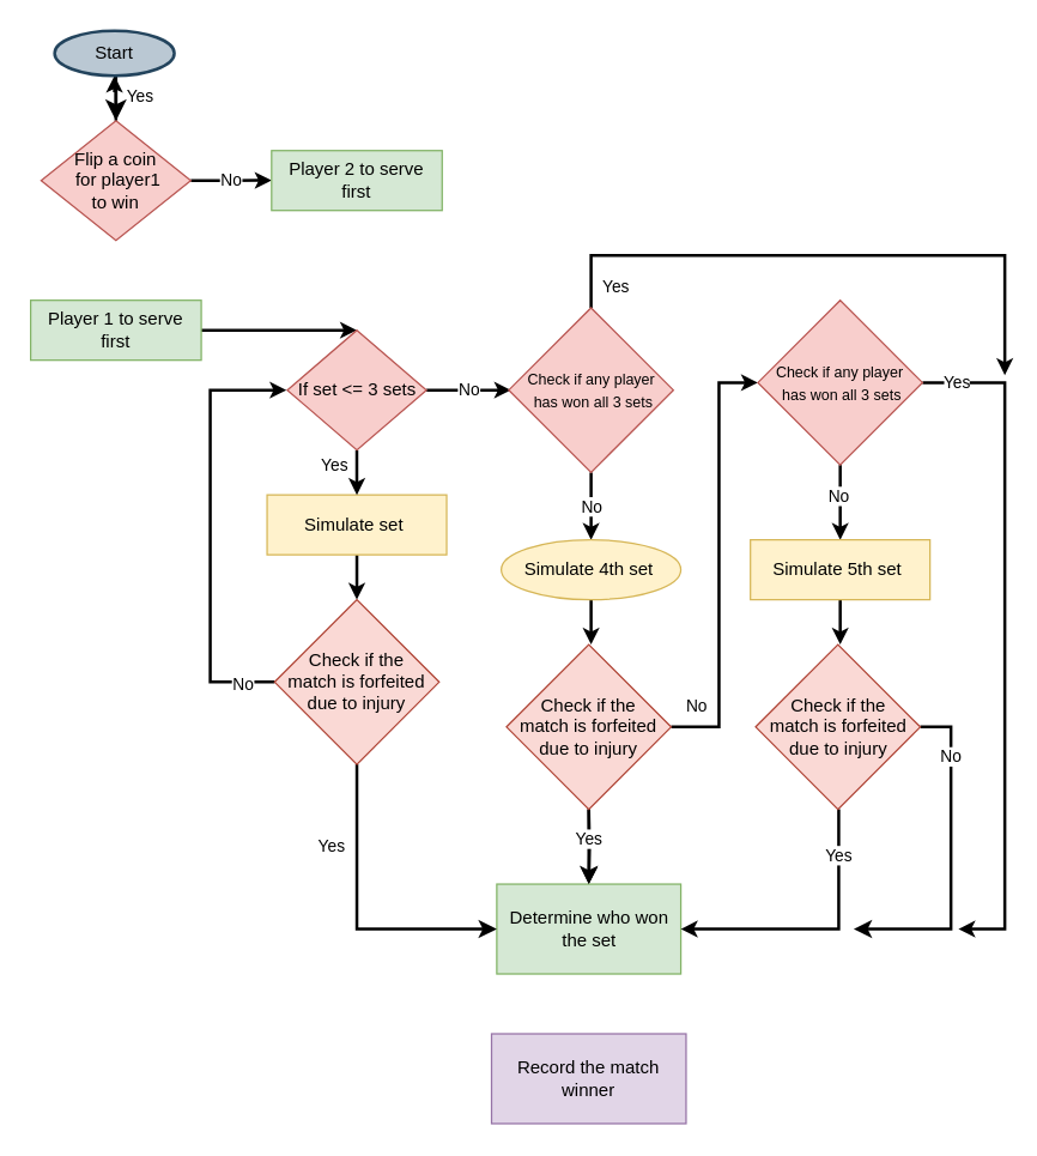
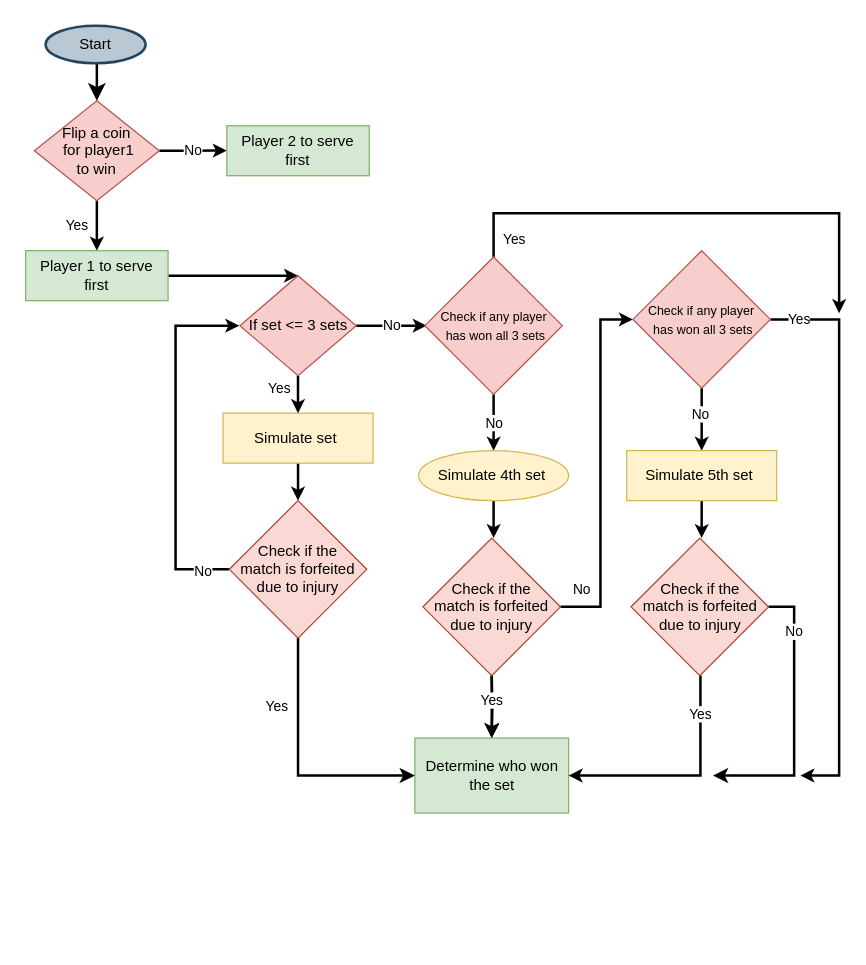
- <mxCell id="2" value="Yes" style="edgeStyle=orthogonalEdgeStyle;rounded=0;orthogonalLoop=1;jettySize=auto;html=1;startSize=3;endSize=5;fillColor=#CCCCCC;strokeWidth=2;" edge="1" parent="1" source="4" target="37"><mxGeometry y="-16" relative="1" as="geometry"><mxPoint as="offset" /></mxGeometry></mxCell>
+ <mxCell id="2" value="Yes" style="edgeStyle=orthogonalEdgeStyle;rounded=0;orthogonalLoop=1;jettySize=auto;html=1;startSize=3;endSize=5;fillColor=#CCCCCC;strokeWidth=2;" edge="1" parent="1" source="4" target="6"><mxGeometry y="-16" relative="1" as="geometry"><mxPoint as="offset" /></mxGeometry></mxCell>
- <mxCell id="35" value="Record the match winner" style="rounded=0;whiteSpace=wrap;html=1;fillColor=#e1d5e7;strokeColor=#9673a6;" vertex="1" parent="1"><mxGeometry x="328" y="690" width="130" height="60" as="geometry" /></mxCell>
